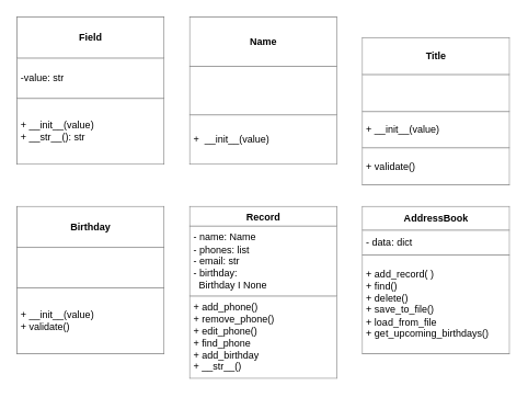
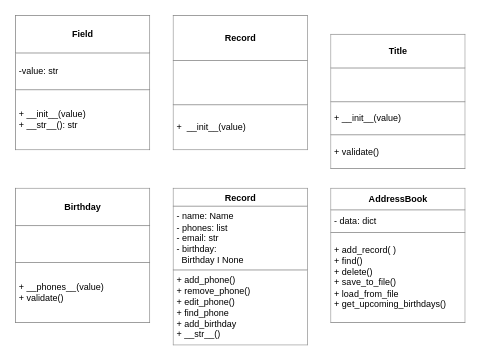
- <mxCell id="3" value="&lt;table border=&quot;1&quot; width=&quot;100%&quot; height=&quot;100%&quot; cellpadding=&quot;4&quot; style=&quot;width:100%;height:100%;border-collapse:collapse;&quot;&gt;&lt;tbody&gt;&lt;tr&gt;&lt;th align=&quot;center&quot;&gt;Name&lt;br&gt;&lt;/th&gt;&lt;/tr&gt;&lt;tr&gt;&lt;td align=&quot;center&quot;&gt;&lt;br&gt;&lt;/td&gt;&lt;/tr&gt;&lt;tr&gt;&lt;td&gt;+&amp;nbsp; __init__(value)&lt;/td&gt;&lt;/tr&gt;&lt;/tbody&gt;&lt;/table&gt;" style="text;html=1;whiteSpace=wrap;strokeColor=none;fillColor=none;overflow=fill;" vertex="1" parent="1"><mxGeometry x="230" y="20" width="180" height="180" as="geometry" /></mxCell>
+ <mxCell id="3" value="&lt;table border=&quot;1&quot; width=&quot;100%&quot; height=&quot;100%&quot; cellpadding=&quot;4&quot; style=&quot;width:100%;height:100%;border-collapse:collapse;&quot;&gt;&lt;tbody&gt;&lt;tr&gt;&lt;th align=&quot;center&quot;&gt;Record&lt;br&gt;&lt;/th&gt;&lt;/tr&gt;&lt;tr&gt;&lt;td align=&quot;center&quot;&gt;&lt;br&gt;&lt;/td&gt;&lt;/tr&gt;&lt;tr&gt;&lt;td&gt;+&amp;nbsp; __init__(value)&lt;/td&gt;&lt;/tr&gt;&lt;/tbody&gt;&lt;/table&gt;" style="text;html=1;whiteSpace=wrap;strokeColor=none;fillColor=none;overflow=fill;" vertex="1" parent="1"><mxGeometry x="230" y="20" width="180" height="180" as="geometry" /></mxCell>
- <mxCell id="5" value="&lt;table border=&quot;1&quot; width=&quot;100%&quot; height=&quot;100%&quot; cellpadding=&quot;4&quot; style=&quot;width:100%;height:100%;border-collapse:collapse;&quot;&gt;&lt;tbody&gt;&lt;tr&gt;&lt;th align=&quot;center&quot;&gt;Birthday&lt;/th&gt;&lt;/tr&gt;&lt;tr&gt;&lt;td align=&quot;center&quot;&gt;&amp;nbsp;&lt;/td&gt;&lt;/tr&gt;&lt;tr&gt;&lt;td&gt;+ __init__(value)&lt;br&gt;+ validate()&lt;/td&gt;&lt;/tr&gt;&lt;/tbody&gt;&lt;/table&gt;" style="text;html=1;whiteSpace=wrap;strokeColor=none;fillColor=none;overflow=fill;" vertex="1" parent="1"><mxGeometry x="20" y="250" width="180" height="180" as="geometry" /></mxCell>
+ <mxCell id="5" value="&lt;table border=&quot;1&quot; width=&quot;100%&quot; height=&quot;100%&quot; cellpadding=&quot;4&quot; style=&quot;width:100%;height:100%;border-collapse:collapse;&quot;&gt;&lt;tbody&gt;&lt;tr&gt;&lt;th align=&quot;center&quot;&gt;Birthday&lt;/th&gt;&lt;/tr&gt;&lt;tr&gt;&lt;td align=&quot;center&quot;&gt;&amp;nbsp;&lt;/td&gt;&lt;/tr&gt;&lt;tr&gt;&lt;td&gt;+ __phones__(value)&lt;br&gt;+ validate()&lt;/td&gt;&lt;/tr&gt;&lt;/tbody&gt;&lt;/table&gt;" style="text;html=1;whiteSpace=wrap;strokeColor=none;fillColor=none;overflow=fill;" vertex="1" parent="1"><mxGeometry x="20" y="250" width="180" height="180" as="geometry" /></mxCell>
